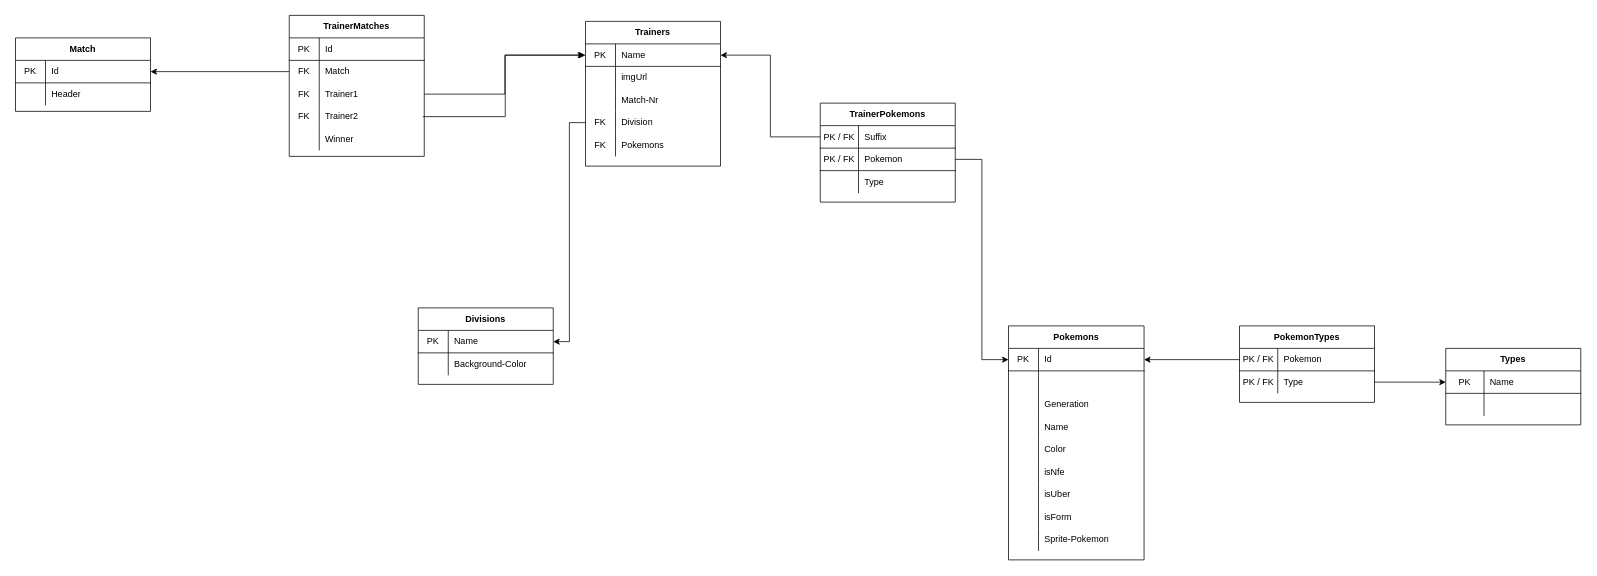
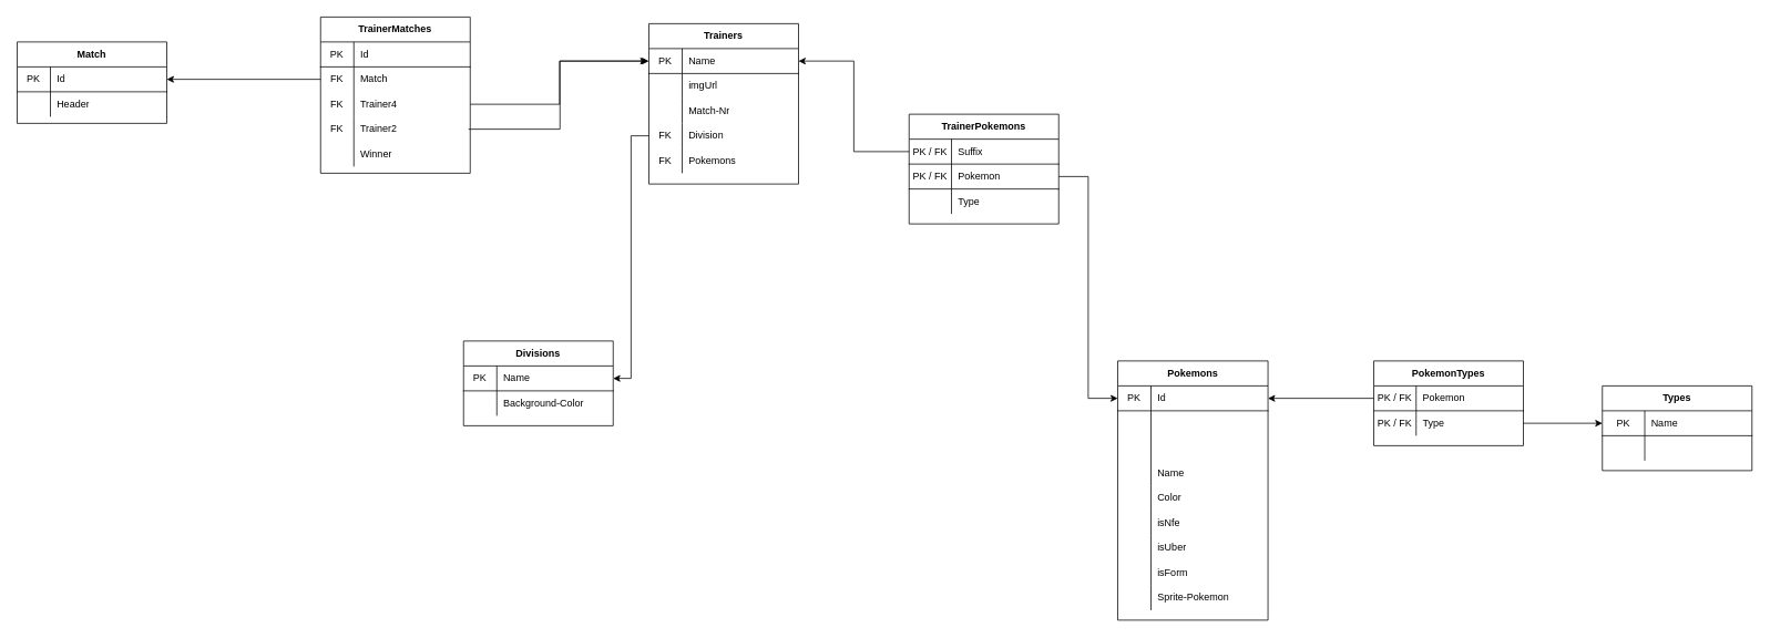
- <mxCell id="68" value="Trainer1" style="shape=partialRectangle;html=1;whiteSpace=wrap;connectable=0;fillColor=none;top=0;left=0;bottom=0;right=0;align=left;spacingLeft=6;overflow=hidden;" vertex="1" parent="66"><mxGeometry x="40" width="140" height="30" as="geometry" /></mxCell>
+ <mxCell id="68" value="Trainer4" style="shape=partialRectangle;html=1;whiteSpace=wrap;connectable=0;fillColor=none;top=0;left=0;bottom=0;right=0;align=left;spacingLeft=6;overflow=hidden;" vertex="1" parent="66"><mxGeometry x="40" width="140" height="30" as="geometry" /></mxCell>
- <mxCell id="33" value="Generation" style="shape=partialRectangle;html=1;whiteSpace=wrap;connectable=0;fillColor=none;top=0;left=0;bottom=0;right=0;align=left;spacingLeft=6;overflow=hidden;" vertex="1" parent="31"><mxGeometry x="40" width="141" height="30" as="geometry" /></mxCell>
